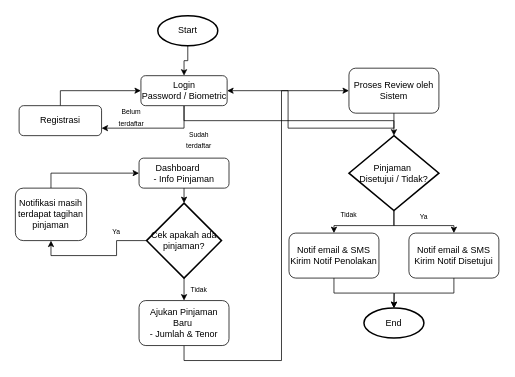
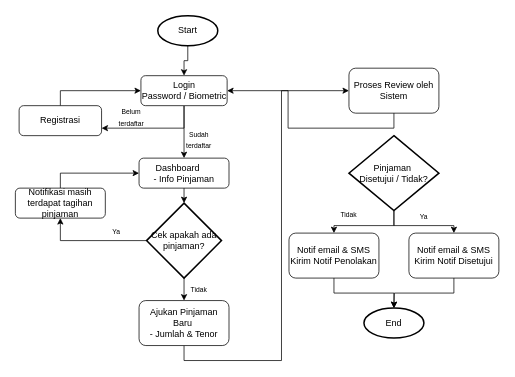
- <mxCell id="6" style="edgeStyle=orthogonalEdgeStyle;rounded=0;orthogonalLoop=1;jettySize=auto;html=1;exitX=0.5;exitY=1;exitDx=0;exitDy=0;" edge="1" parent="1" source="7" target="24"><mxGeometry relative="1" as="geometry" /></mxCell>
+ <mxCell id="6" style="edgeStyle=orthogonalEdgeStyle;rounded=0;orthogonalLoop=1;jettySize=auto;html=1;exitX=0.5;exitY=1;exitDx=0;exitDy=0;entryX=0.5;entryY=0;entryDx=0;entryDy=0;" edge="1" parent="1" source="7" target="8"><mxGeometry relative="1" as="geometry" /></mxCell>
- <mxCell id="33" value="Notifikasi masih terdapat tagihan pinjaman" style="rounded=1;whiteSpace=wrap;html=1;" vertex="1" parent="1"><mxGeometry x="20" y="250" width="95" height="70" as="geometry" /></mxCell>
+ <mxCell id="33" value="Notifikasi masih terdapat tagihan pinjaman" style="rounded=1;whiteSpace=wrap;html=1;" vertex="1" parent="1"><mxGeometry x="20" y="250" width="120" height="40" as="geometry" /></mxCell>
